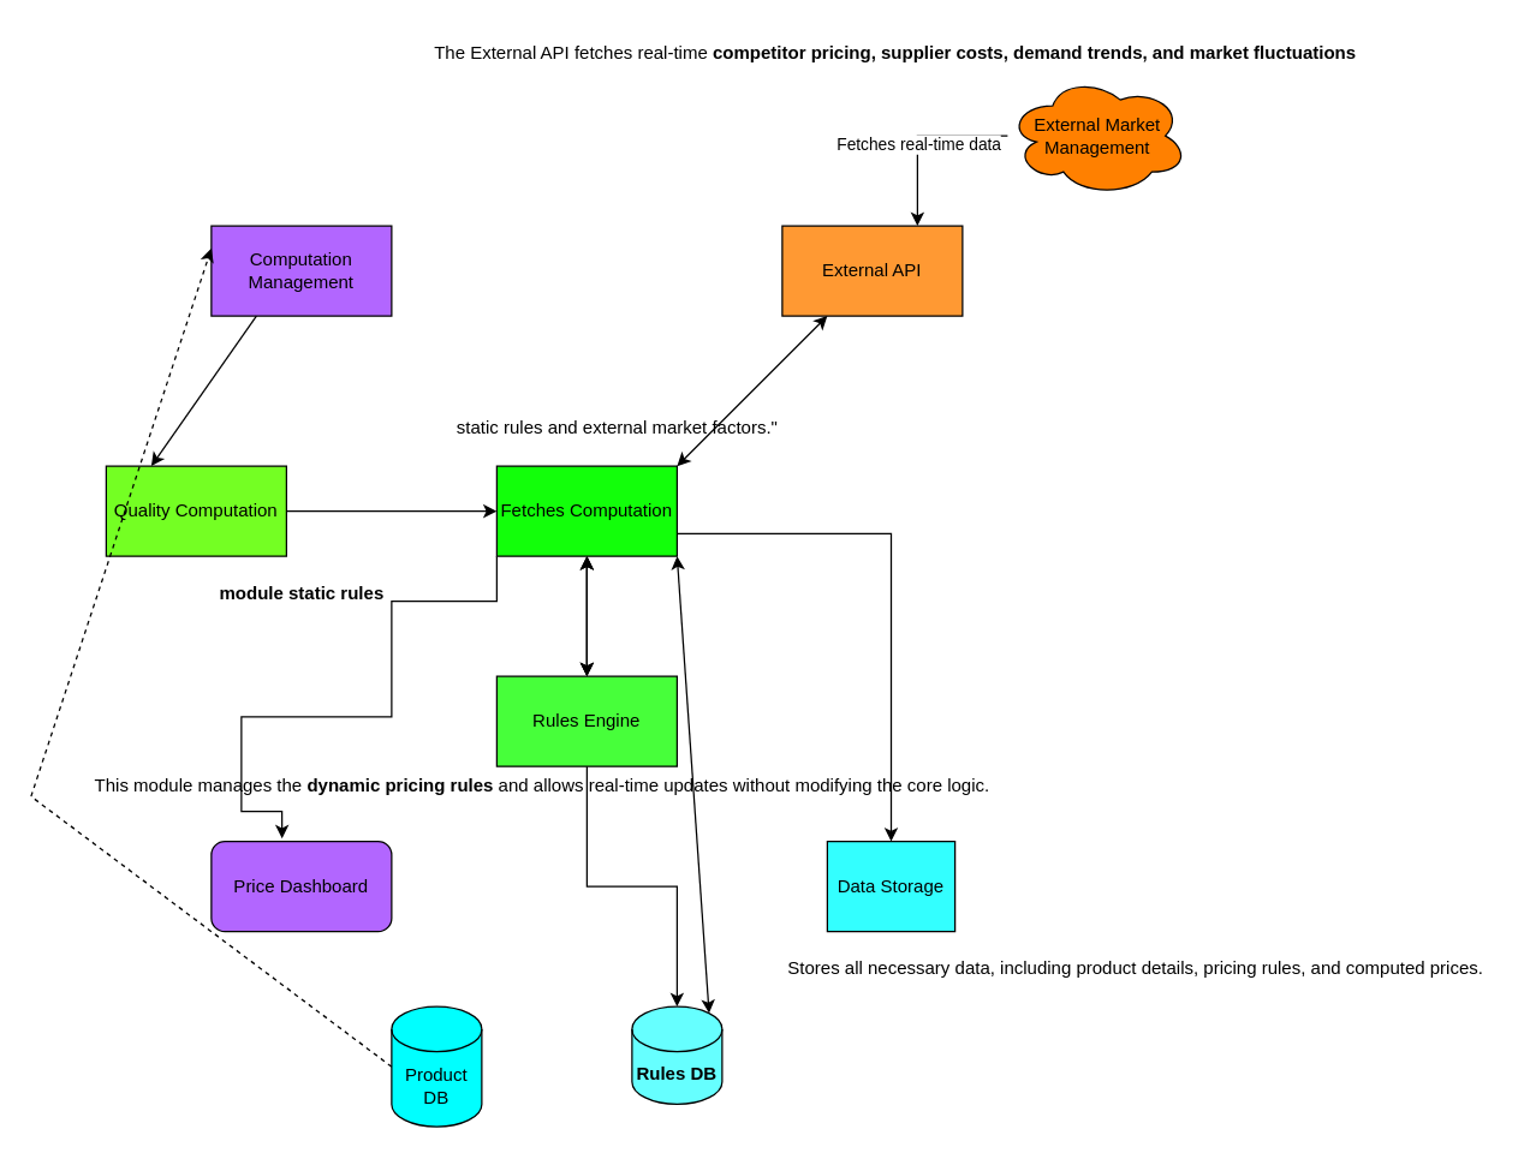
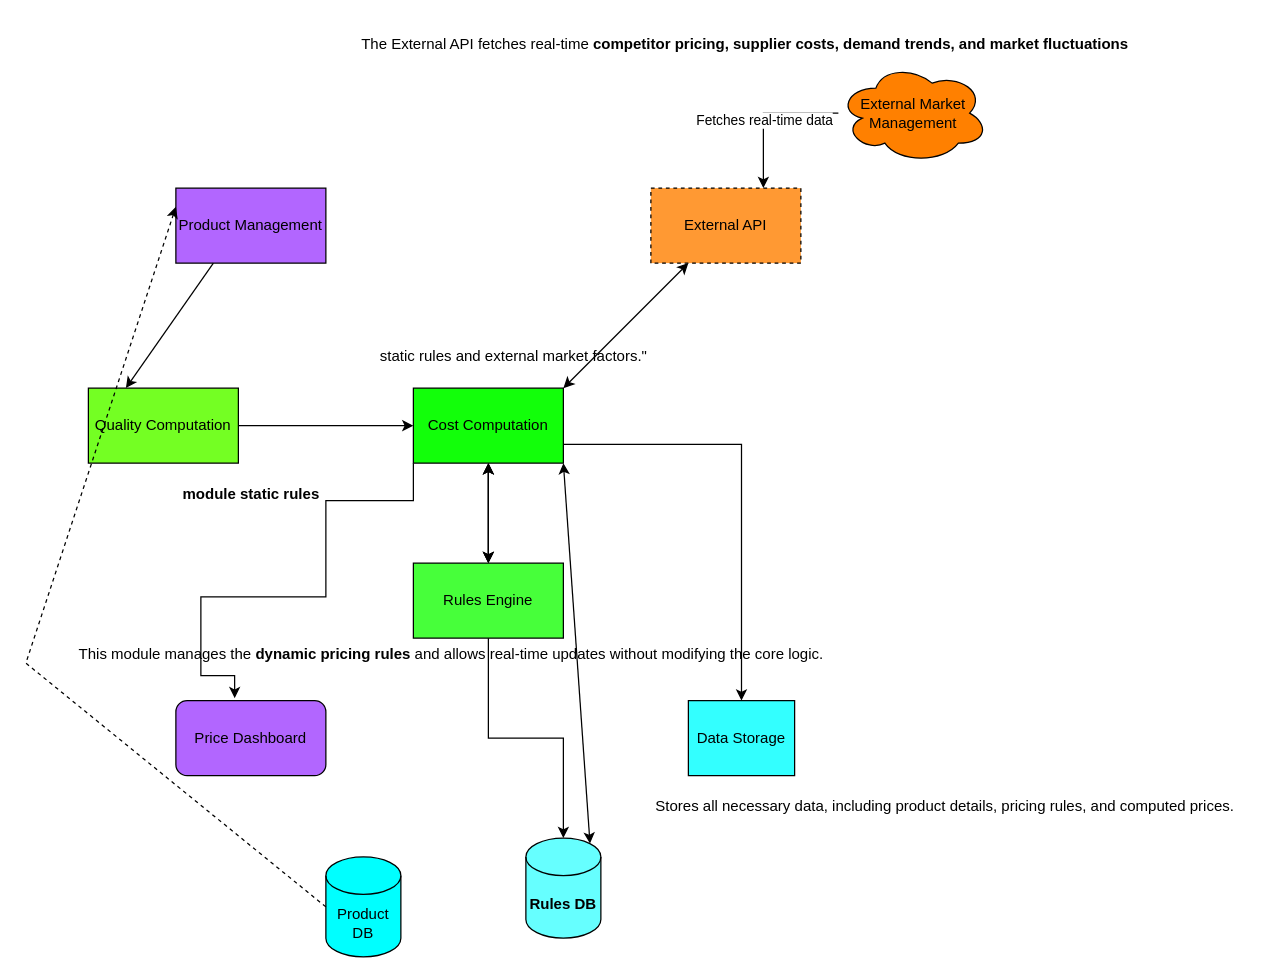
- <mxCell id="2" value="Computation Management" style="rounded=0;whiteSpace=wrap;html=1;fillColor=light-dark(#B266FF,var(--ge-dark-color, #121212));" vertex="1" parent="1"><mxGeometry x="140" y="150" width="120" height="60" as="geometry" /></mxCell>
+ <mxCell id="2" value="Product Management" style="rounded=0;whiteSpace=wrap;html=1;fillColor=light-dark(#B266FF,var(--ge-dark-color, #121212));" vertex="1" parent="1"><mxGeometry x="140" y="150" width="120" height="60" as="geometry" /></mxCell>
- <mxCell id="3" value="External API" style="rounded=0;whiteSpace=wrap;html=1;fillColor=light-dark(#FF9933,var(--ge-dark-color, #121212));" vertex="1" parent="1"><mxGeometry x="520" y="150" width="120" height="60" as="geometry" /></mxCell>
+ <mxCell id="3" value="External API" style="rounded=0;whiteSpace=wrap;html=1;fillColor=light-dark(#FF9933,var(--ge-dark-color, #121212));dashed=1;" vertex="1" parent="1"><mxGeometry x="520" y="150" width="120" height="60" as="geometry" /></mxCell>
- <mxCell id="7" value="Fetches Computation" style="rounded=0;whiteSpace=wrap;html=1;fillColor=light-dark(#12FF0A,var(--ge-dark-color, #121212));" vertex="1" parent="1"><mxGeometry x="330" y="310" width="120" height="60" as="geometry" /></mxCell>
+ <mxCell id="7" value="Cost Computation" style="rounded=0;whiteSpace=wrap;html=1;fillColor=light-dark(#12FF0A,var(--ge-dark-color, #121212));" vertex="1" parent="1"><mxGeometry x="330" y="310" width="120" height="60" as="geometry" /></mxCell>
- <mxCell id="18" value="&lt;strong data-end=&quot;2549&quot; data-start=&quot;2537&quot;&gt;Rules DB&lt;/strong&gt;" style="shape=cylinder3;whiteSpace=wrap;html=1;boundedLbl=1;backgroundOutline=1;size=15;fillColor=light-dark(#66FFFF,var(--ge-dark-color, #121212));" vertex="1" parent="1"><mxGeometry x="420" y="670" width="60" height="65" as="geometry" /></mxCell>
+ <mxCell id="18" value="&lt;strong data-end=&quot;2549&quot; data-start=&quot;2537&quot;&gt;Rules DB&lt;/strong&gt;" style="shape=cylinder3;whiteSpace=wrap;html=1;boundedLbl=1;backgroundOutline=1;size=15;fillColor=light-dark(#66FFFF,var(--ge-dark-color, #121212));" vertex="1" parent="1"><mxGeometry x="420" y="670" width="60" height="80" as="geometry" /></mxCell>
- <mxCell id="17" value="Product DB" style="shape=cylinder3;whiteSpace=wrap;html=1;boundedLbl=1;backgroundOutline=1;size=15;fillColor=light-dark(#00FFFF,var(--ge-dark-color, #121212));" vertex="1" parent="1"><mxGeometry x="260" y="670" width="60" height="80" as="geometry" /></mxCell>
+ <mxCell id="17" value="Product DB" style="shape=cylinder3;whiteSpace=wrap;html=1;boundedLbl=1;backgroundOutline=1;size=15;fillColor=light-dark(#00FFFF,var(--ge-dark-color, #121212));" vertex="1" parent="1"><mxGeometry x="260" y="685" width="60" height="80" as="geometry" /></mxCell>
